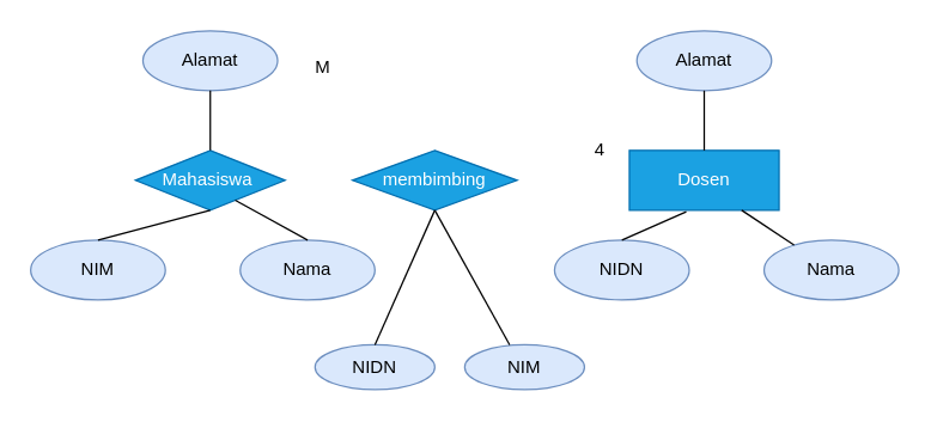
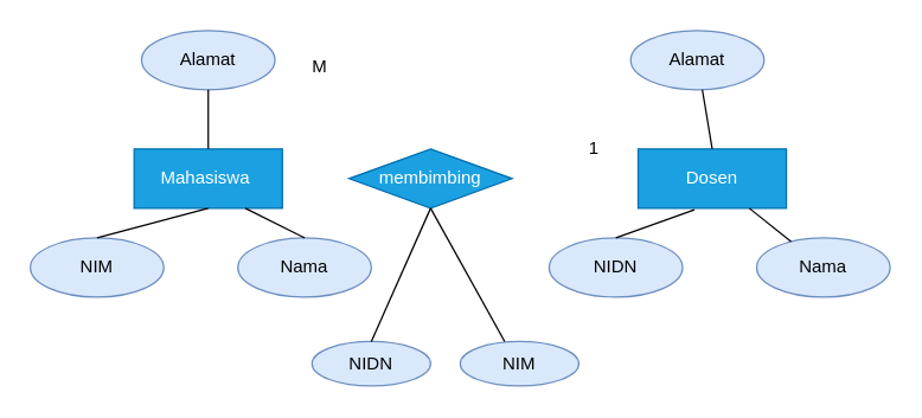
- <mxCell id="22" value="4" style="text;html=1;align=center;verticalAlign=middle;resizable=0;points=[];autosize=1;" vertex="1" parent="1"><mxGeometry x="390" y="90" width="20" height="20" as="geometry" /></mxCell>
+ <mxCell id="22" value="1" style="text;html=1;align=center;verticalAlign=middle;resizable=0;points=[];autosize=1;" vertex="1" parent="1"><mxGeometry x="390" y="90" width="20" height="20" as="geometry" /></mxCell>
- <mxCell id="2" value="Mahasiswa&amp;nbsp;" style="rhombus;whiteSpace=wrap;html=1;fillColor=#1ba1e2;strokeColor=#006EAF;fontColor=#ffffff;" parent="1" vertex="1"><mxGeometry x="90" y="100" width="100" height="40" as="geometry" /></mxCell>
+ <mxCell id="2" value="Mahasiswa&amp;nbsp;" style="rounded=0;whiteSpace=wrap;html=1;fillColor=#1ba1e2;strokeColor=#006EAF;fontColor=#ffffff;" parent="1" vertex="1"><mxGeometry x="90" y="100" width="100" height="40" as="geometry" /></mxCell>
- <mxCell id="3" value="Dosen" style="rounded=0;whiteSpace=wrap;html=1;fillColor=#1ba1e2;strokeColor=#006EAF;fontColor=#ffffff;" parent="1" vertex="1"><mxGeometry x="420" y="100" width="100" height="40" as="geometry" /></mxCell>
+ <mxCell id="3" value="Dosen" style="rounded=0;whiteSpace=wrap;html=1;fillColor=#1ba1e2;strokeColor=#006EAF;fontColor=#ffffff;" parent="1" vertex="1"><mxGeometry x="430" y="100" width="100" height="40" as="geometry" /></mxCell>
